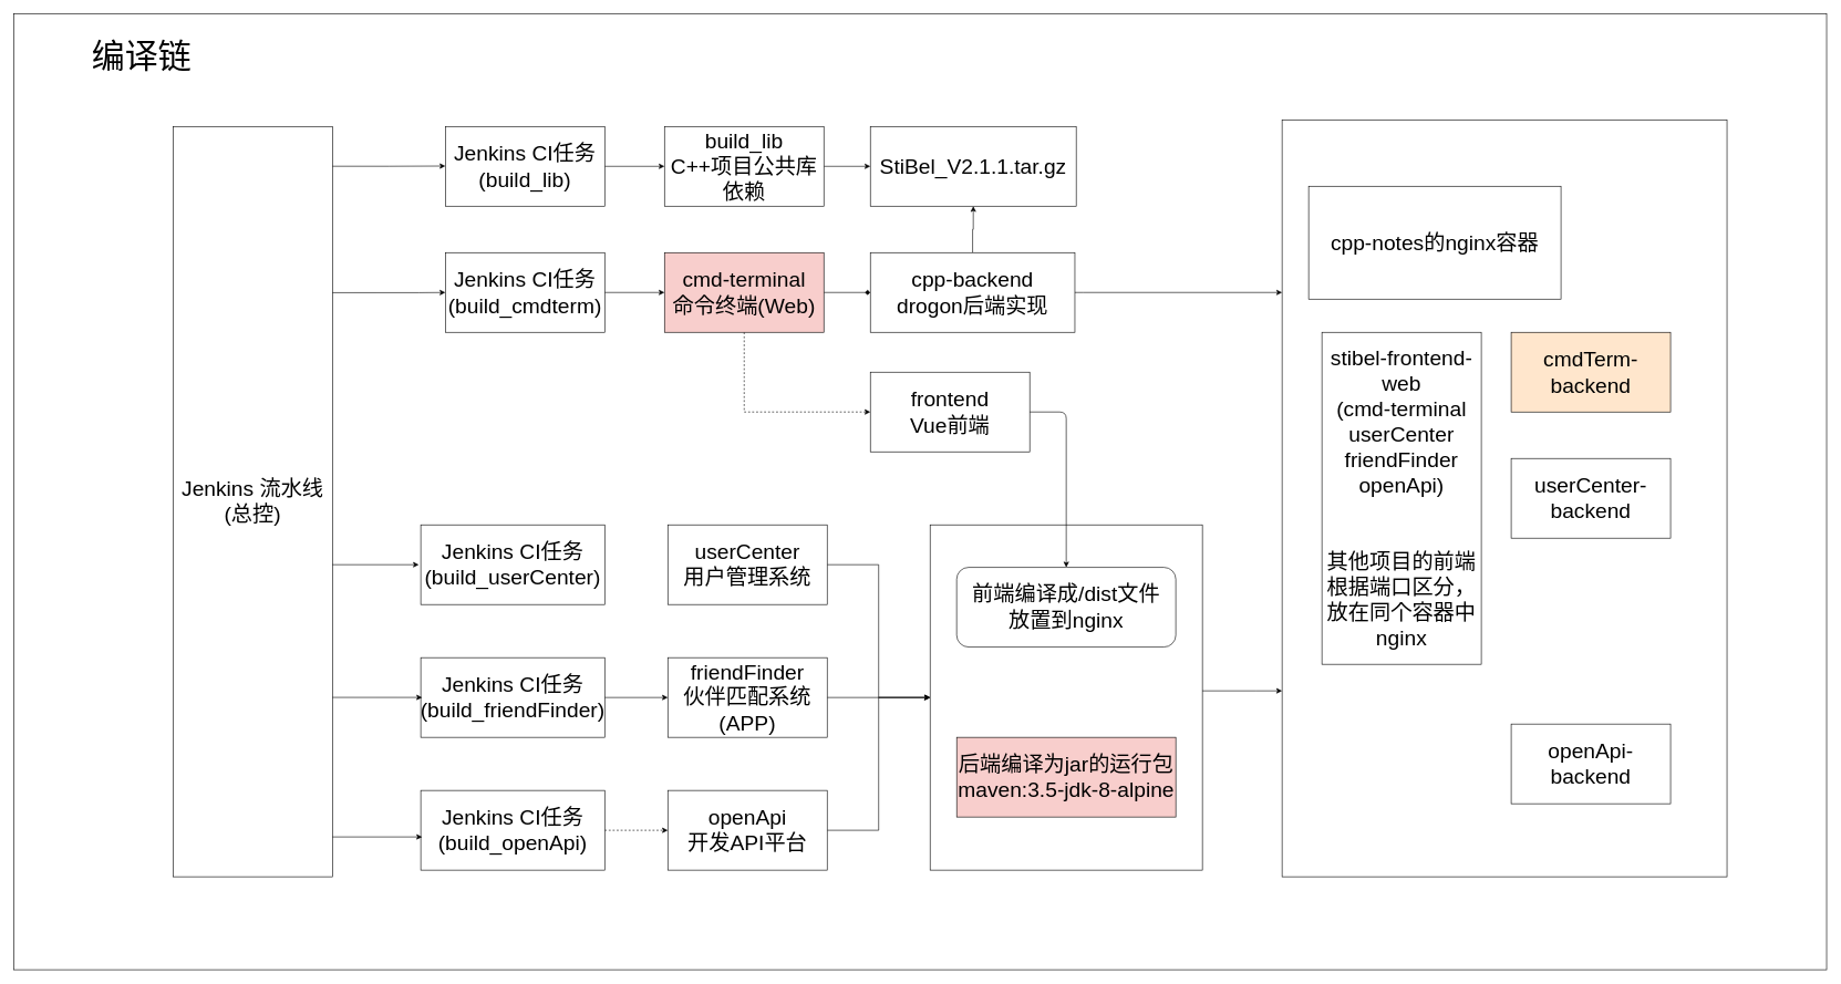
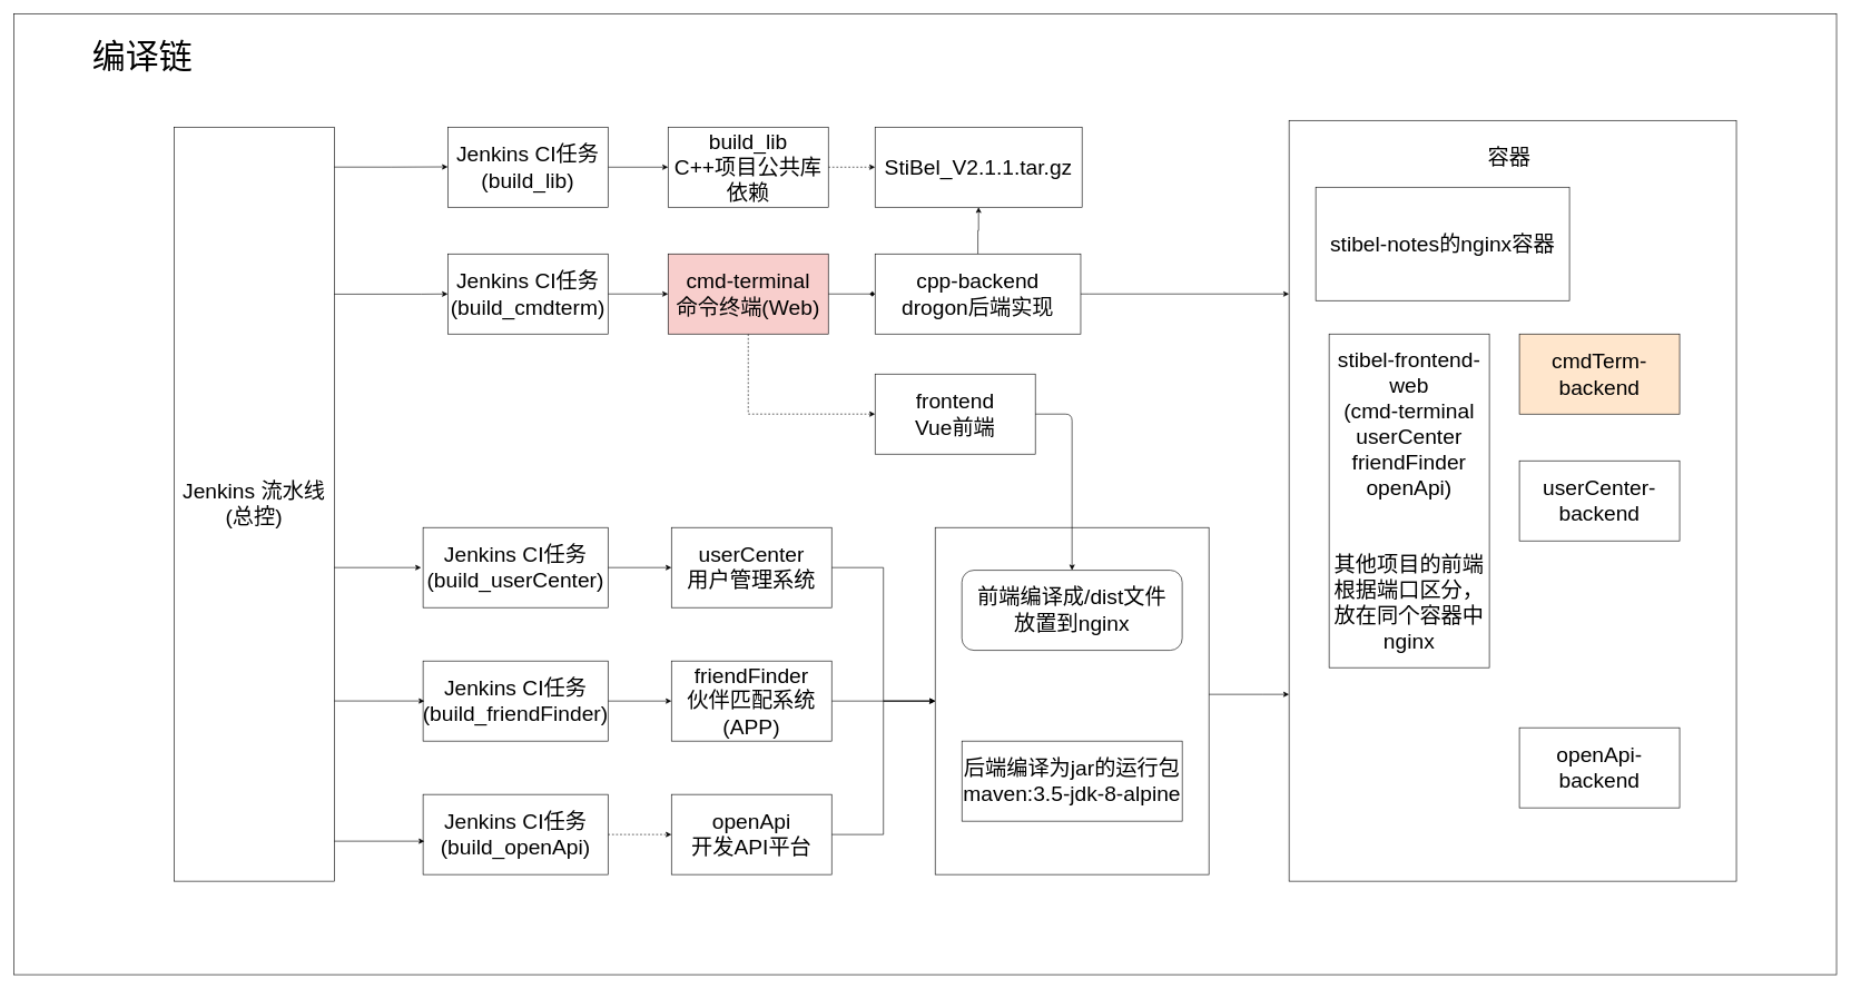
+ <mxCell id="38" value="容器" style="text;html=1;strokeColor=none;fillColor=none;align=center;verticalAlign=middle;whiteSpace=wrap;rounded=0;fontSize=32;" parent="1" vertex="1"><mxGeometry x="2210" y="210" width="100" height="50" as="geometry" /></mxCell>
- <mxCell id="7" value="" style="edgeStyle=orthogonalEdgeStyle;rounded=0;orthogonalLoop=1;jettySize=auto;html=1;fontSize=32;" parent="1" source="8" target="5" edge="1"><mxGeometry relative="1" as="geometry" /></mxCell>
+ <mxCell id="7" value="" style="edgeStyle=orthogonalEdgeStyle;rounded=0;orthogonalLoop=1;jettySize=auto;html=1;fontSize=32;dashed=1;" parent="1" source="8" target="5" edge="1"><mxGeometry relative="1" as="geometry" /></mxCell>
- <mxCell id="43" value="cpp-notes的nginx容器" style="rounded=0;whiteSpace=wrap;html=1;fontSize=32;" parent="1" vertex="1"><mxGeometry x="1970" y="280" width="380" height="170" as="geometry" /></mxCell>
+ <mxCell id="43" value="stibel-notes的nginx容器" style="rounded=0;whiteSpace=wrap;html=1;fontSize=32;" parent="1" vertex="1"><mxGeometry x="1970" y="280" width="380" height="170" as="geometry" /></mxCell>
+ <mxCell id="17" value="" style="edgeStyle=orthogonalEdgeStyle;rounded=0;orthogonalLoop=1;jettySize=auto;html=1;fontSize=32;" parent="1" source="18" target="26" edge="1"><mxGeometry relative="1" as="geometry" /></mxCell>
- <mxCell id="31" value="后端编译为jar的运行包&lt;br style=&quot;font-size: 32px;&quot;&gt;maven:3.5-jdk-8-alpine" style="rounded=0;whiteSpace=wrap;html=1;fontSize=32;fillColor=#f8cecc;" parent="1" vertex="1"><mxGeometry x="1440" y="1110" width="330" height="120" as="geometry" /></mxCell>
+ <mxCell id="31" value="后端编译为jar的运行包&lt;br style=&quot;font-size: 32px;&quot;&gt;maven:3.5-jdk-8-alpine" style="rounded=0;whiteSpace=wrap;html=1;fontSize=32;" parent="1" vertex="1"><mxGeometry x="1440" y="1110" width="330" height="120" as="geometry" /></mxCell>
